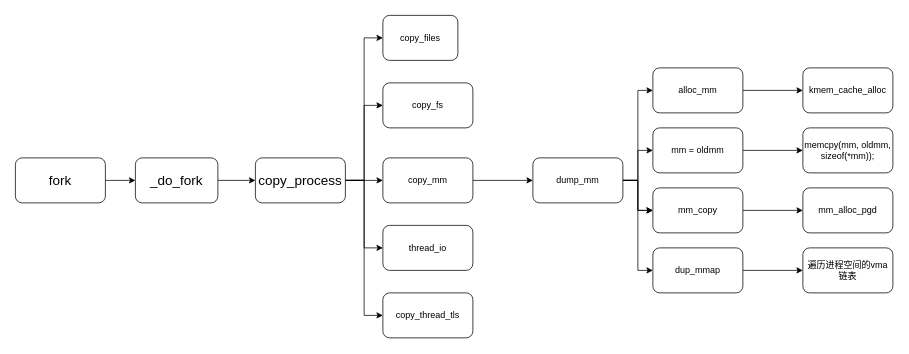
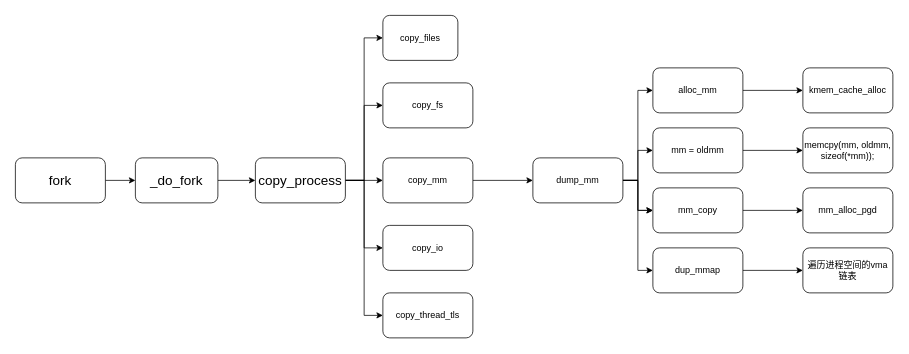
- <mxCell id="16" value="thread_io" style="whiteSpace=wrap;html=1;rounded=1;" vertex="1" parent="1"><mxGeometry x="510" y="300" width="120" height="60" as="geometry" /></mxCell>
+ <mxCell id="16" value="copy_io" style="whiteSpace=wrap;html=1;rounded=1;" vertex="1" parent="1"><mxGeometry x="510" y="300" width="120" height="60" as="geometry" /></mxCell>
